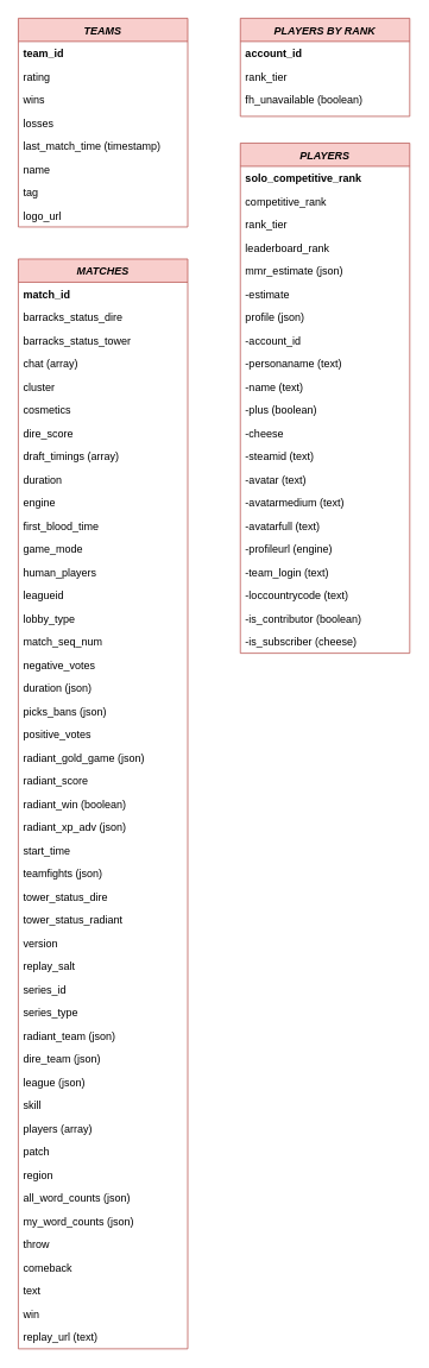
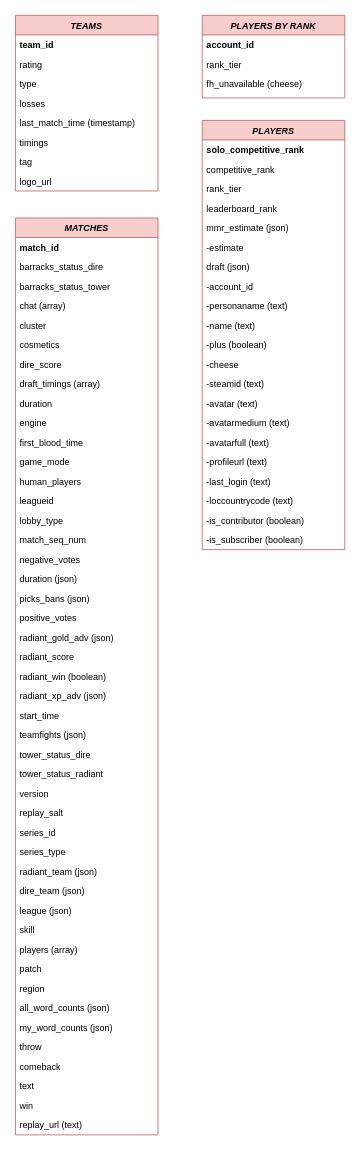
- <mxCell id="5" value="wins" style="text;align=left;verticalAlign=top;spacingLeft=4;spacingRight=4;overflow=hidden;rotatable=0;points=[[0,0.5],[1,0.5]];portConstraint=eastwest;rounded=0;shadow=0;html=0;" parent="2" vertex="1"><mxGeometry y="78" width="190" height="26" as="geometry" /></mxCell>
+ <mxCell id="5" value="type" style="text;align=left;verticalAlign=top;spacingLeft=4;spacingRight=4;overflow=hidden;rotatable=0;points=[[0,0.5],[1,0.5]];portConstraint=eastwest;rounded=0;shadow=0;html=0;" parent="2" vertex="1"><mxGeometry y="78" width="190" height="26" as="geometry" /></mxCell>
- <mxCell id="61" value="fh_unavailable (boolean)" style="text;align=left;verticalAlign=top;spacingLeft=4;spacingRight=4;overflow=hidden;rotatable=0;points=[[0,0.5],[1,0.5]];portConstraint=eastwest;rounded=0;shadow=0;html=0;" vertex="1" parent="58"><mxGeometry y="78" width="190" height="26" as="geometry" /></mxCell>
+ <mxCell id="61" value="fh_unavailable (cheese)" style="text;align=left;verticalAlign=top;spacingLeft=4;spacingRight=4;overflow=hidden;rotatable=0;points=[[0,0.5],[1,0.5]];portConstraint=eastwest;rounded=0;shadow=0;html=0;" vertex="1" parent="58"><mxGeometry y="78" width="190" height="26" as="geometry" /></mxCell>
- <mxCell id="8" value="name" style="text;align=left;verticalAlign=top;spacingLeft=4;spacingRight=4;overflow=hidden;rotatable=0;points=[[0,0.5],[1,0.5]];portConstraint=eastwest;rounded=0;shadow=0;html=0;" vertex="1" parent="2"><mxGeometry y="156" width="190" height="26" as="geometry" /></mxCell>
+ <mxCell id="8" value="timings" style="text;align=left;verticalAlign=top;spacingLeft=4;spacingRight=4;overflow=hidden;rotatable=0;points=[[0,0.5],[1,0.5]];portConstraint=eastwest;rounded=0;shadow=0;html=0;" vertex="1" parent="2"><mxGeometry y="156" width="190" height="26" as="geometry" /></mxCell>
- <mxCell id="69" value="profile (json)" style="text;align=left;verticalAlign=top;spacingLeft=4;spacingRight=4;overflow=hidden;rotatable=0;points=[[0,0.5],[1,0.5]];portConstraint=eastwest;rounded=0;shadow=0;html=0;" vertex="1" parent="62"><mxGeometry y="182" width="190" height="26" as="geometry" /></mxCell>
+ <mxCell id="69" value="draft (json)" style="text;align=left;verticalAlign=top;spacingLeft=4;spacingRight=4;overflow=hidden;rotatable=0;points=[[0,0.5],[1,0.5]];portConstraint=eastwest;rounded=0;shadow=0;html=0;" vertex="1" parent="62"><mxGeometry y="182" width="190" height="26" as="geometry" /></mxCell>
- <mxCell id="79" value="-profileurl (engine)" style="text;align=left;verticalAlign=top;spacingLeft=4;spacingRight=4;overflow=hidden;rotatable=0;points=[[0,0.5],[1,0.5]];portConstraint=eastwest;rounded=0;shadow=0;html=0;" vertex="1" parent="62"><mxGeometry y="442" width="190" height="26" as="geometry" /></mxCell>
+ <mxCell id="79" value="-profileurl (text)" style="text;align=left;verticalAlign=top;spacingLeft=4;spacingRight=4;overflow=hidden;rotatable=0;points=[[0,0.5],[1,0.5]];portConstraint=eastwest;rounded=0;shadow=0;html=0;" vertex="1" parent="62"><mxGeometry y="442" width="190" height="26" as="geometry" /></mxCell>
- <mxCell id="80" value="-team_login (text)" style="text;align=left;verticalAlign=top;spacingLeft=4;spacingRight=4;overflow=hidden;rotatable=0;points=[[0,0.5],[1,0.5]];portConstraint=eastwest;rounded=0;shadow=0;html=0;" vertex="1" parent="62"><mxGeometry y="468" width="190" height="26" as="geometry" /></mxCell>
+ <mxCell id="80" value="-last_login (text)" style="text;align=left;verticalAlign=top;spacingLeft=4;spacingRight=4;overflow=hidden;rotatable=0;points=[[0,0.5],[1,0.5]];portConstraint=eastwest;rounded=0;shadow=0;html=0;" vertex="1" parent="62"><mxGeometry y="468" width="190" height="26" as="geometry" /></mxCell>
- <mxCell id="83" value="-is_subscriber (cheese)" style="text;align=left;verticalAlign=top;spacingLeft=4;spacingRight=4;overflow=hidden;rotatable=0;points=[[0,0.5],[1,0.5]];portConstraint=eastwest;rounded=0;shadow=0;html=0;" vertex="1" parent="62"><mxGeometry y="546" width="190" height="26" as="geometry" /></mxCell>
+ <mxCell id="83" value="-is_subscriber (boolean)" style="text;align=left;verticalAlign=top;spacingLeft=4;spacingRight=4;overflow=hidden;rotatable=0;points=[[0,0.5],[1,0.5]];portConstraint=eastwest;rounded=0;shadow=0;html=0;" vertex="1" parent="62"><mxGeometry y="546" width="190" height="26" as="geometry" /></mxCell>
- <mxCell id="32" value="radiant_gold_game (json)" style="text;align=left;verticalAlign=top;spacingLeft=4;spacingRight=4;overflow=hidden;rotatable=0;points=[[0,0.5],[1,0.5]];portConstraint=eastwest;rounded=0;shadow=0;html=0;" vertex="1" parent="11"><mxGeometry y="546" width="190" height="26" as="geometry" /></mxCell>
+ <mxCell id="32" value="radiant_gold_adv (json)" style="text;align=left;verticalAlign=top;spacingLeft=4;spacingRight=4;overflow=hidden;rotatable=0;points=[[0,0.5],[1,0.5]];portConstraint=eastwest;rounded=0;shadow=0;html=0;" vertex="1" parent="11"><mxGeometry y="546" width="190" height="26" as="geometry" /></mxCell>
